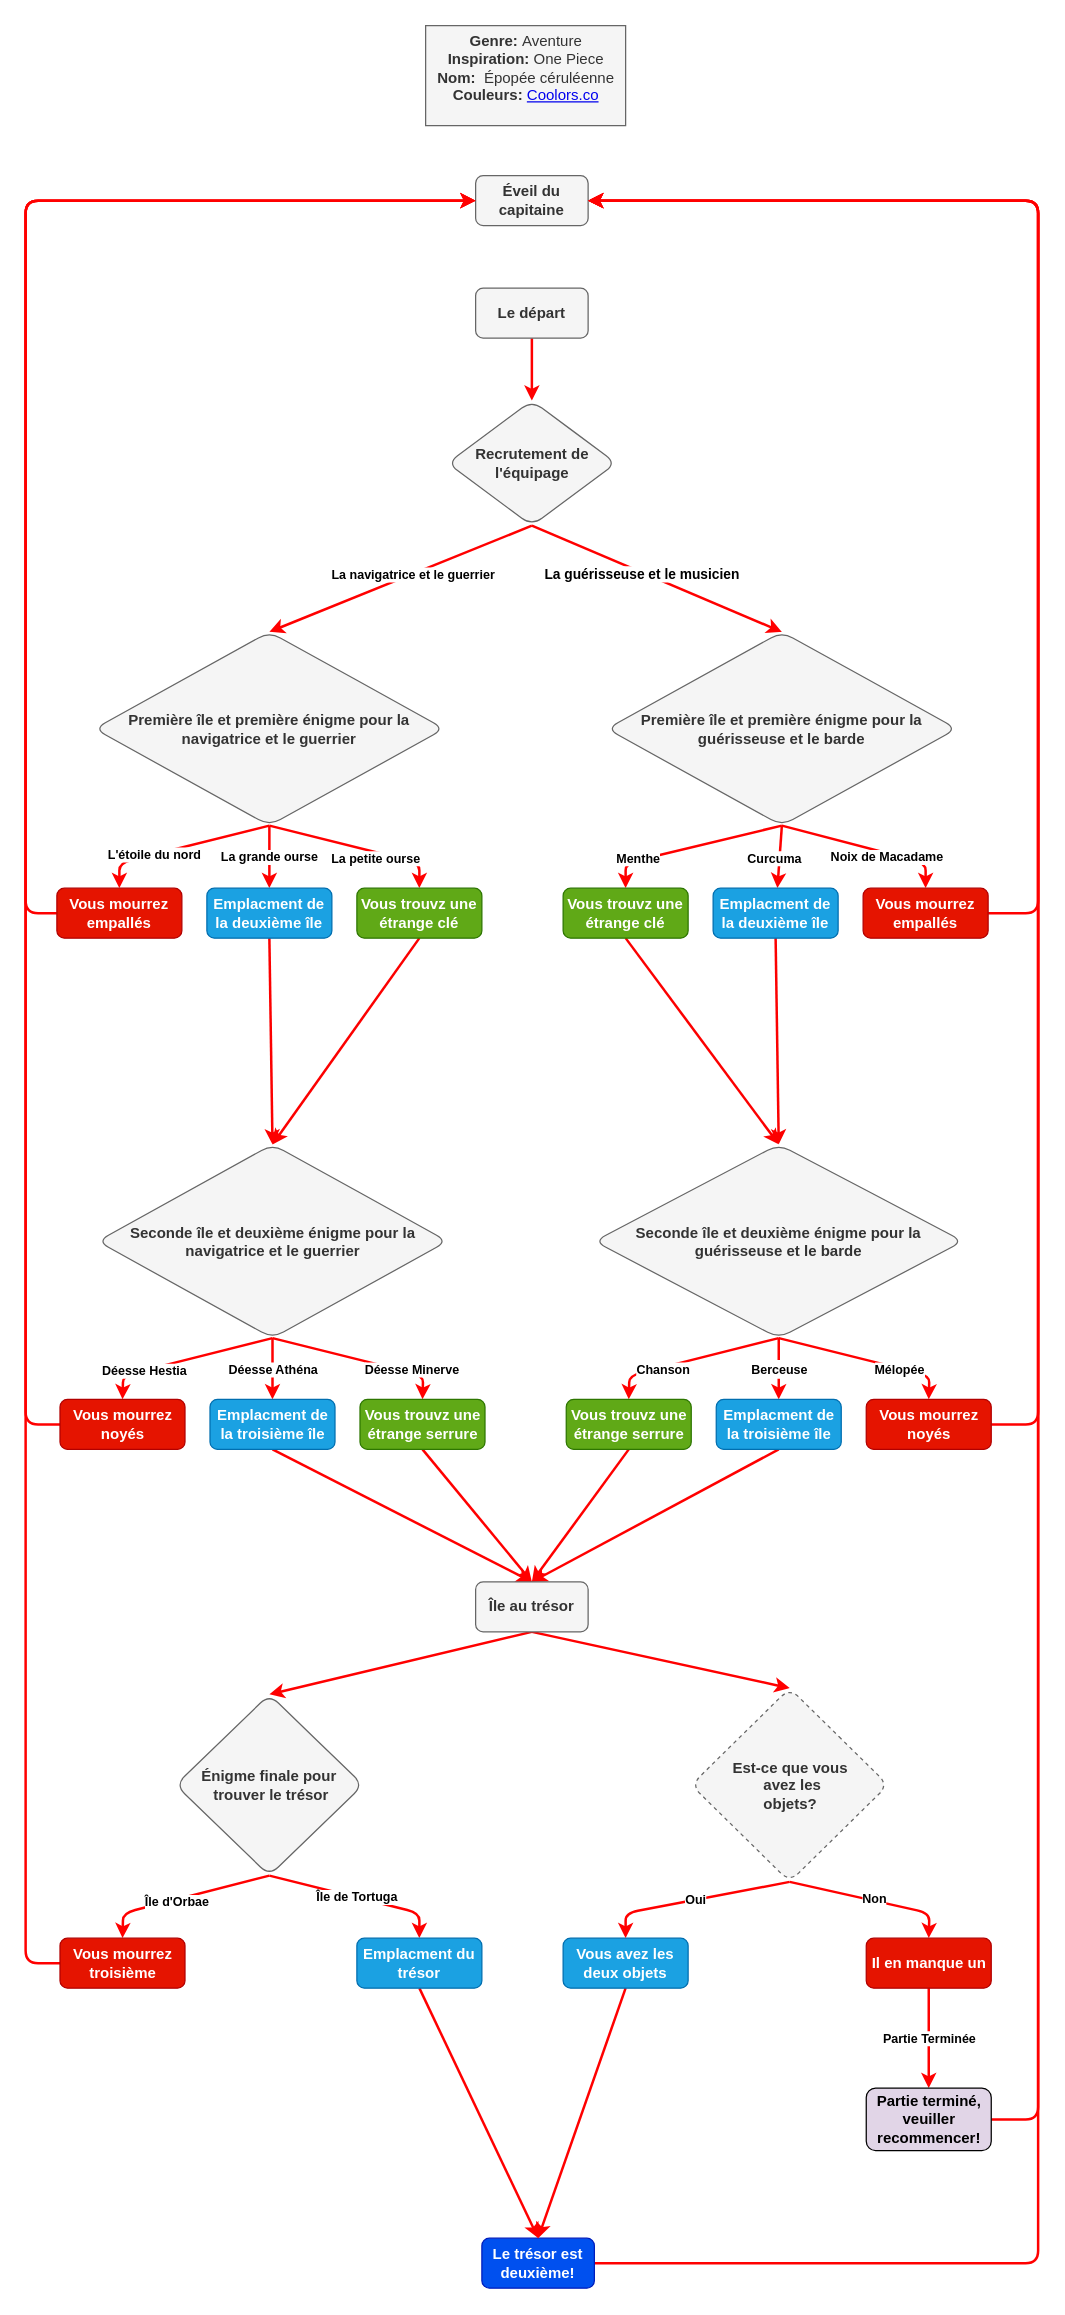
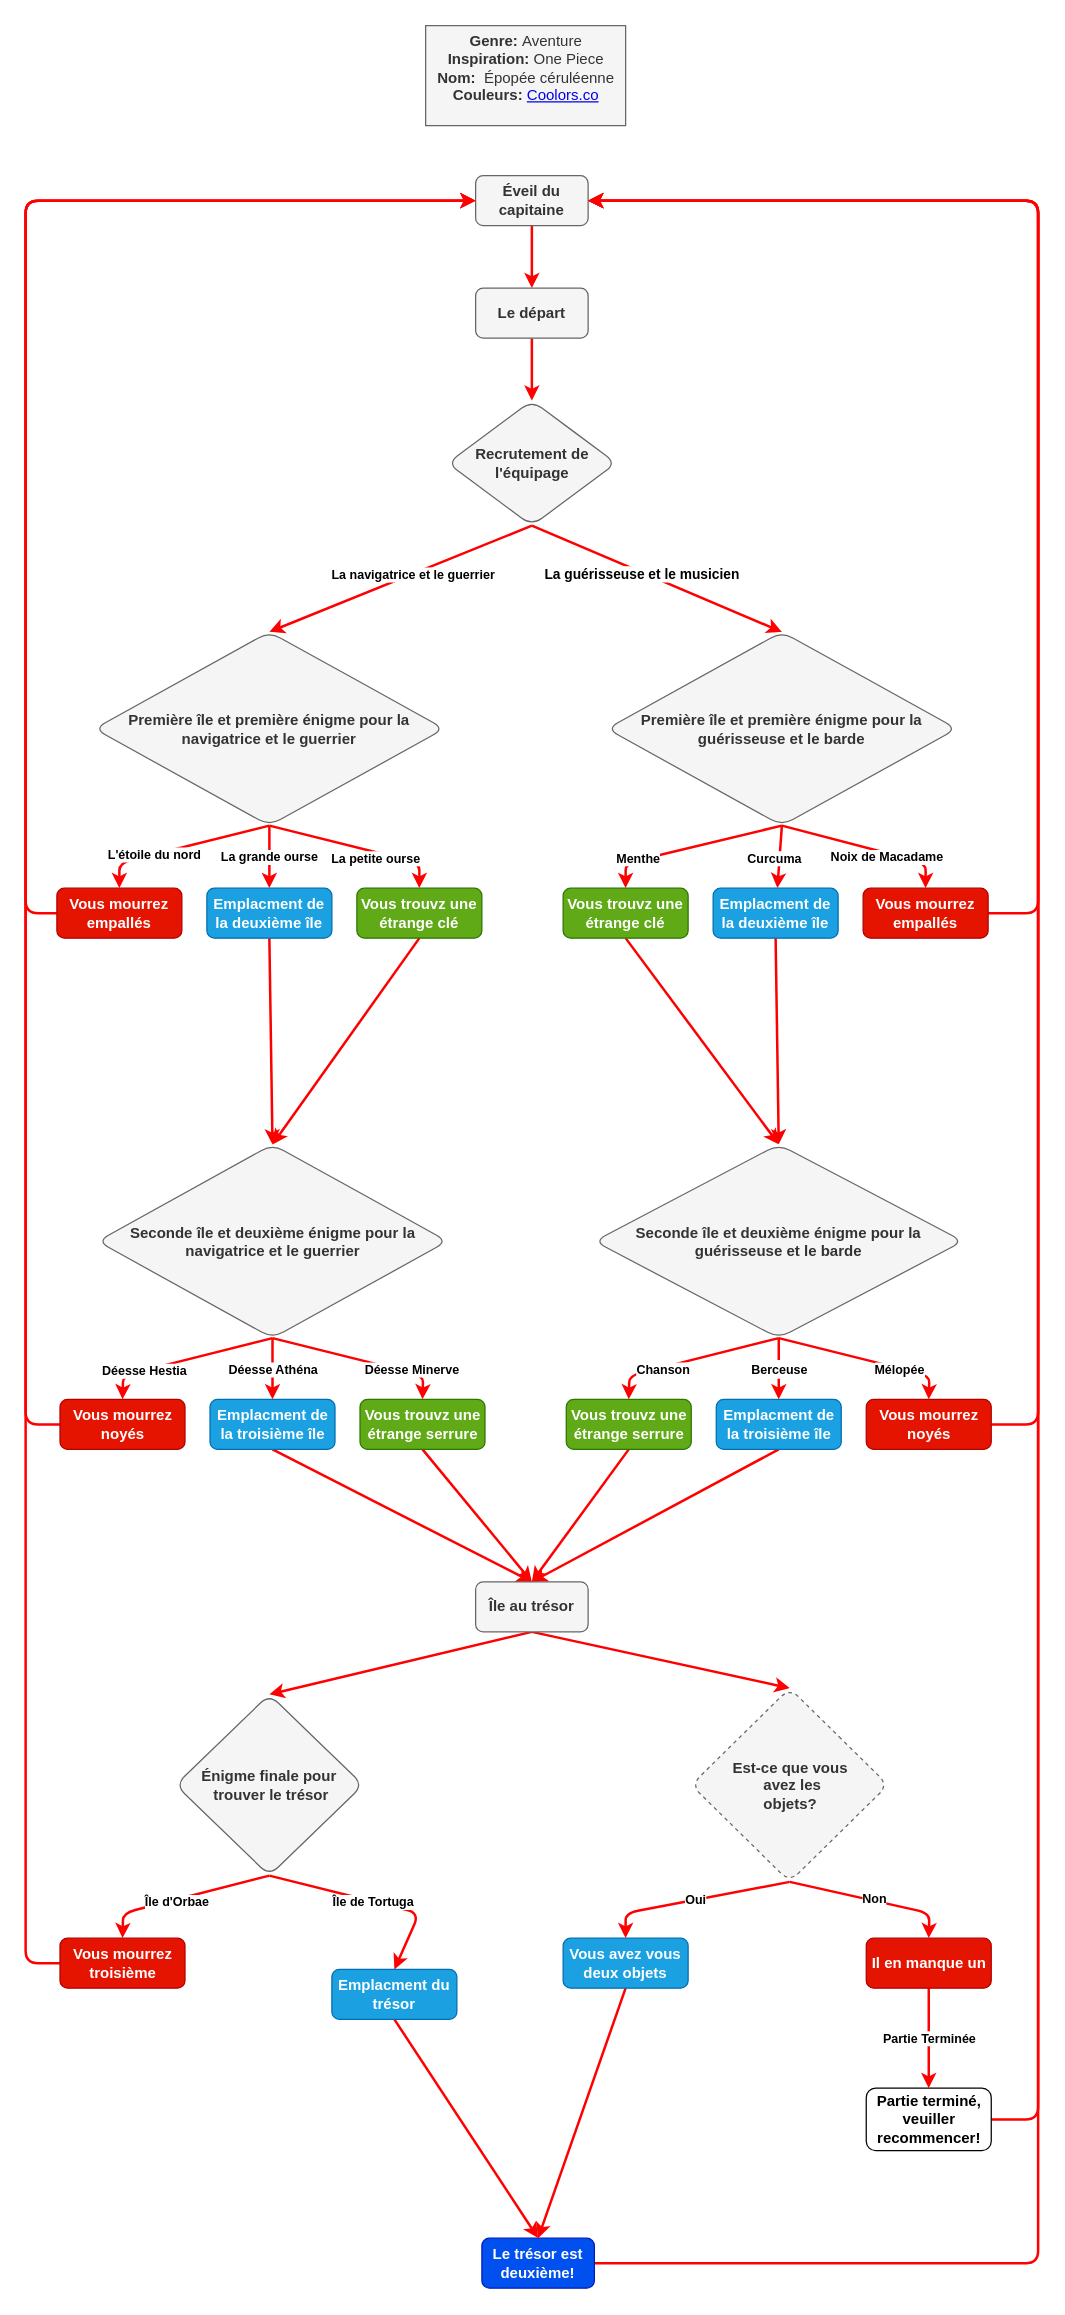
+ <mxCell id="3" style="edgeStyle=none;html=1;exitX=0.5;exitY=1;exitDx=0;exitDy=0;entryX=0.5;entryY=0;entryDx=0;entryDy=0;fontFamily=Helvetica;fontSize=12;fontColor=#333333;fillColor=#e51400;strokeColor=#FF0000;strokeWidth=2;spacing=2;" parent="1" source="4" target="6" edge="1"><mxGeometry relative="1" as="geometry" /></mxCell>
- <mxCell id="70" value="&lt;b style=&quot;font-size: 12px;&quot;&gt;&lt;font style=&quot;font-size: 12px;&quot;&gt;Emplacment du trésor&lt;/font&gt;&lt;/b&gt;" style="rounded=1;whiteSpace=wrap;html=1;fillColor=#1ba1e2;strokeColor=#006EAF;fontColor=#ffffff;fontSize=12;spacing=2;" parent="1" vertex="1"><mxGeometry x="285" y="1550" width="100" height="40" as="geometry" /></mxCell>
+ <mxCell id="70" value="&lt;b style=&quot;font-size: 12px;&quot;&gt;&lt;font style=&quot;font-size: 12px;&quot;&gt;Emplacment du trésor&lt;/font&gt;&lt;/b&gt;" style="rounded=1;whiteSpace=wrap;html=1;fillColor=#1ba1e2;strokeColor=#006EAF;fontColor=#ffffff;fontSize=12;spacing=2;" parent="1" vertex="1"><mxGeometry x="265" y="1575" width="100" height="40" as="geometry" /></mxCell>
- <mxCell id="72" value="&lt;b style=&quot;font-size: 12px;&quot;&gt;&lt;font style=&quot;font-size: 12px;&quot;&gt;Vous avez les deux objets&lt;/font&gt;&lt;/b&gt;" style="rounded=1;whiteSpace=wrap;html=1;fillColor=#1ba1e2;strokeColor=#006EAF;fontColor=#ffffff;fontSize=12;spacing=2;" parent="1" vertex="1"><mxGeometry x="450" y="1550" width="100" height="40" as="geometry" /></mxCell>
+ <mxCell id="72" value="&lt;b style=&quot;font-size: 12px;&quot;&gt;&lt;font style=&quot;font-size: 12px;&quot;&gt;Vous avez vous deux objets&lt;/font&gt;&lt;/b&gt;" style="rounded=1;whiteSpace=wrap;html=1;fillColor=#1ba1e2;strokeColor=#006EAF;fontColor=#ffffff;fontSize=12;spacing=2;" parent="1" vertex="1"><mxGeometry x="450" y="1550" width="100" height="40" as="geometry" /></mxCell>
- <mxCell id="82" value="&lt;b style=&quot;font-size: 12px;&quot;&gt;&lt;font style=&quot;font-size: 12px;&quot;&gt;Partie terminé, veuiller recommencer!&lt;/font&gt;&lt;/b&gt;" style="rounded=1;whiteSpace=wrap;html=1;fontSize=12;spacing=2;fillColor=#e1d5e7;" parent="1" vertex="1"><mxGeometry x="692.5" y="1670" width="100" height="50" as="geometry" /></mxCell>
+ <mxCell id="82" value="&lt;b style=&quot;font-size: 12px;&quot;&gt;&lt;font style=&quot;font-size: 12px;&quot;&gt;Partie terminé, veuiller recommencer!&lt;/font&gt;&lt;/b&gt;" style="rounded=1;whiteSpace=wrap;html=1;fontSize=12;spacing=2;" parent="1" vertex="1"><mxGeometry x="692.5" y="1670" width="100" height="50" as="geometry" /></mxCell>
